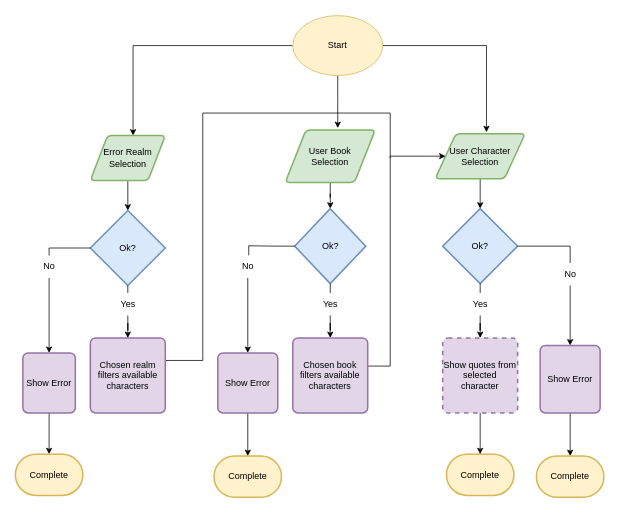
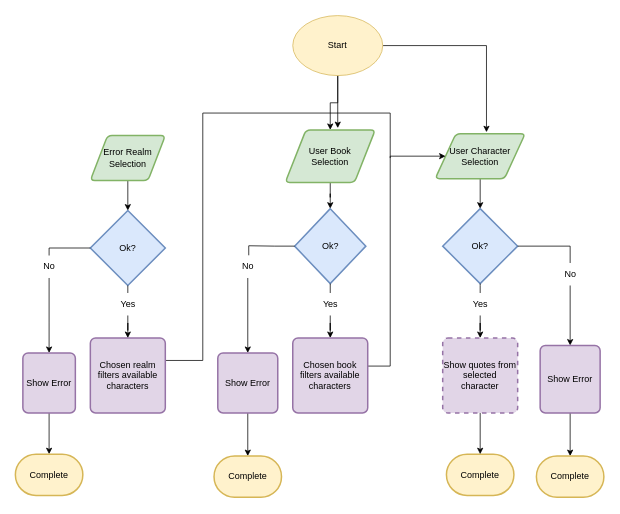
- <mxCell id="2" style="edgeStyle=orthogonalEdgeStyle;rounded=0;orthogonalLoop=1;jettySize=auto;html=1;entryX=0.57;entryY=0;entryDx=0;entryDy=0;entryPerimeter=0;" edge="1" parent="1" source="5" target="7"><mxGeometry relative="1" as="geometry" /></mxCell>
+ <mxCell id="2" style="edgeStyle=orthogonalEdgeStyle;rounded=0;orthogonalLoop=1;jettySize=auto;html=1;" edge="1" parent="1" source="5" target="13"><mxGeometry relative="1" as="geometry" /></mxCell>
